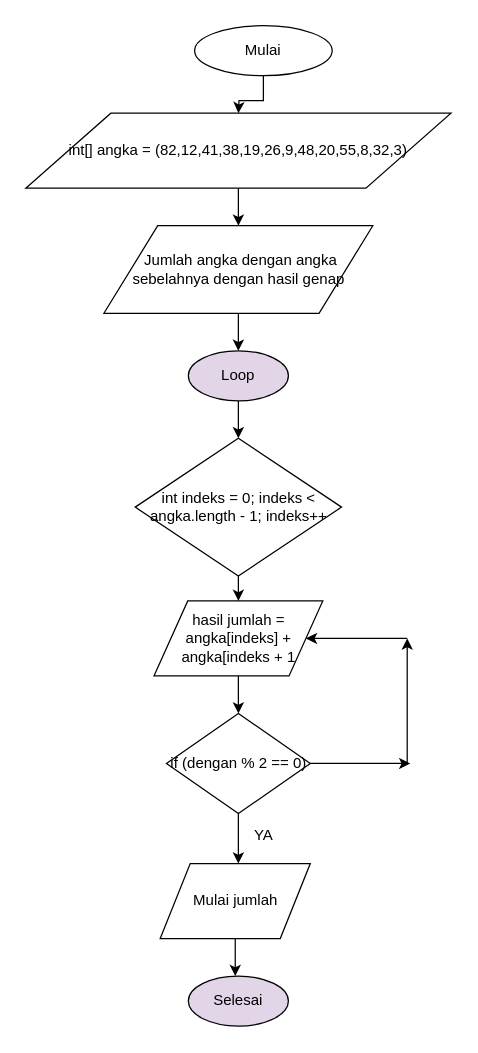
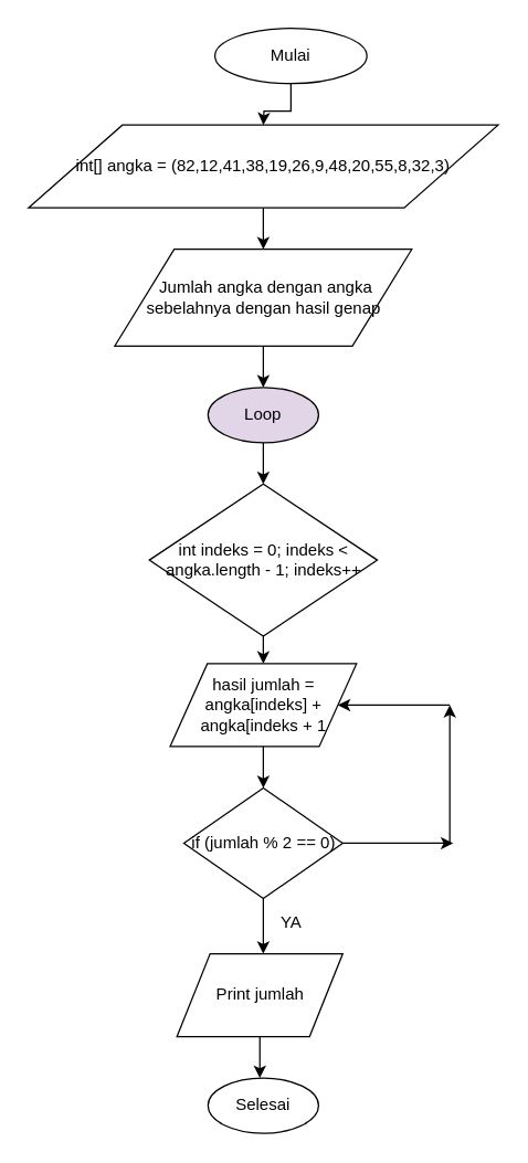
- <mxCell id="16" value="if (dengan % 2 == 0)" style="rhombus;whiteSpace=wrap;html=1;" vertex="1" parent="1"><mxGeometry x="132.5" y="570" width="115" height="80" as="geometry" /></mxCell>
+ <mxCell id="16" value="if (jumlah % 2 == 0)" style="rhombus;whiteSpace=wrap;html=1;" vertex="1" parent="1"><mxGeometry x="132.5" y="570" width="115" height="80" as="geometry" /></mxCell>
- <mxCell id="18" value="Mulai jumlah" style="shape=parallelogram;perimeter=parallelogramPerimeter;whiteSpace=wrap;html=1;" vertex="1" parent="1"><mxGeometry x="127.5" y="690" width="120" height="60" as="geometry" /></mxCell>
+ <mxCell id="18" value="Print jumlah" style="shape=parallelogram;perimeter=parallelogramPerimeter;whiteSpace=wrap;html=1;" vertex="1" parent="1"><mxGeometry x="127.5" y="690" width="120" height="60" as="geometry" /></mxCell>
- <mxCell id="20" value="Selesai" style="ellipse;whiteSpace=wrap;html=1;fillColor=#e1d5e7;" vertex="1" parent="1"><mxGeometry x="150" y="780" width="80" height="40" as="geometry" /></mxCell>
+ <mxCell id="20" value="Selesai" style="ellipse;whiteSpace=wrap;html=1;" vertex="1" parent="1"><mxGeometry x="150" y="780" width="80" height="40" as="geometry" /></mxCell>
